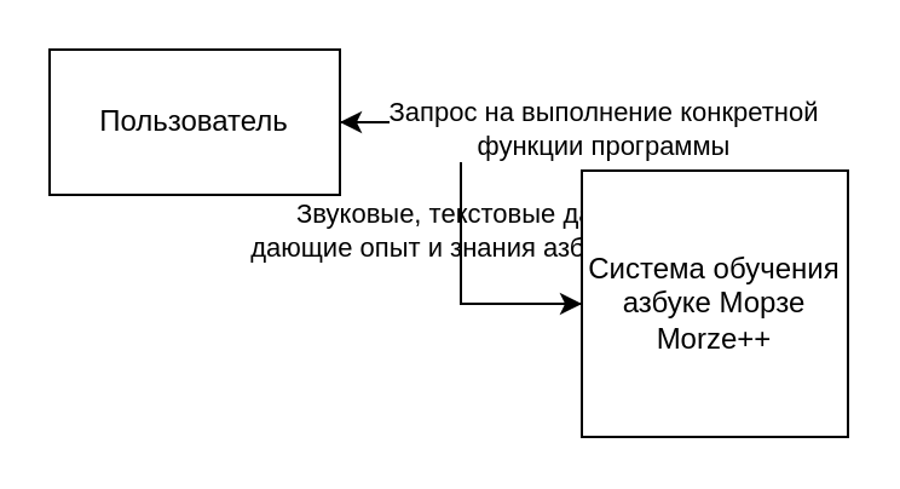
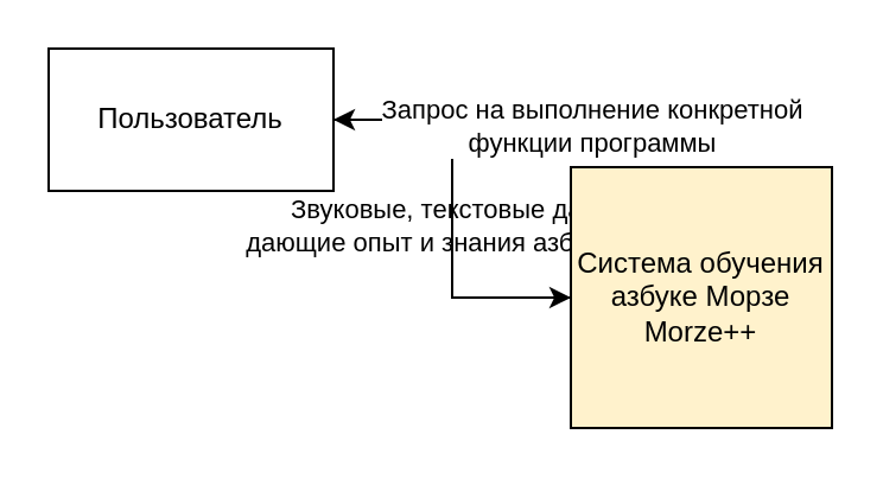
- <mxCell id="4" value="Система обучения азбуке Морзе&lt;br&gt;Morze++" style="whiteSpace=wrap;html=1;aspect=fixed;" vertex="1" parent="1"><mxGeometry x="240" y="70" width="110" height="110" as="geometry" /></mxCell>
+ <mxCell id="4" value="Система обучения азбуке Морзе&lt;br&gt;Morze++" style="whiteSpace=wrap;html=1;aspect=fixed;fillColor=#fff2cc;" vertex="1" parent="1"><mxGeometry x="240" y="70" width="110" height="110" as="geometry" /></mxCell>
